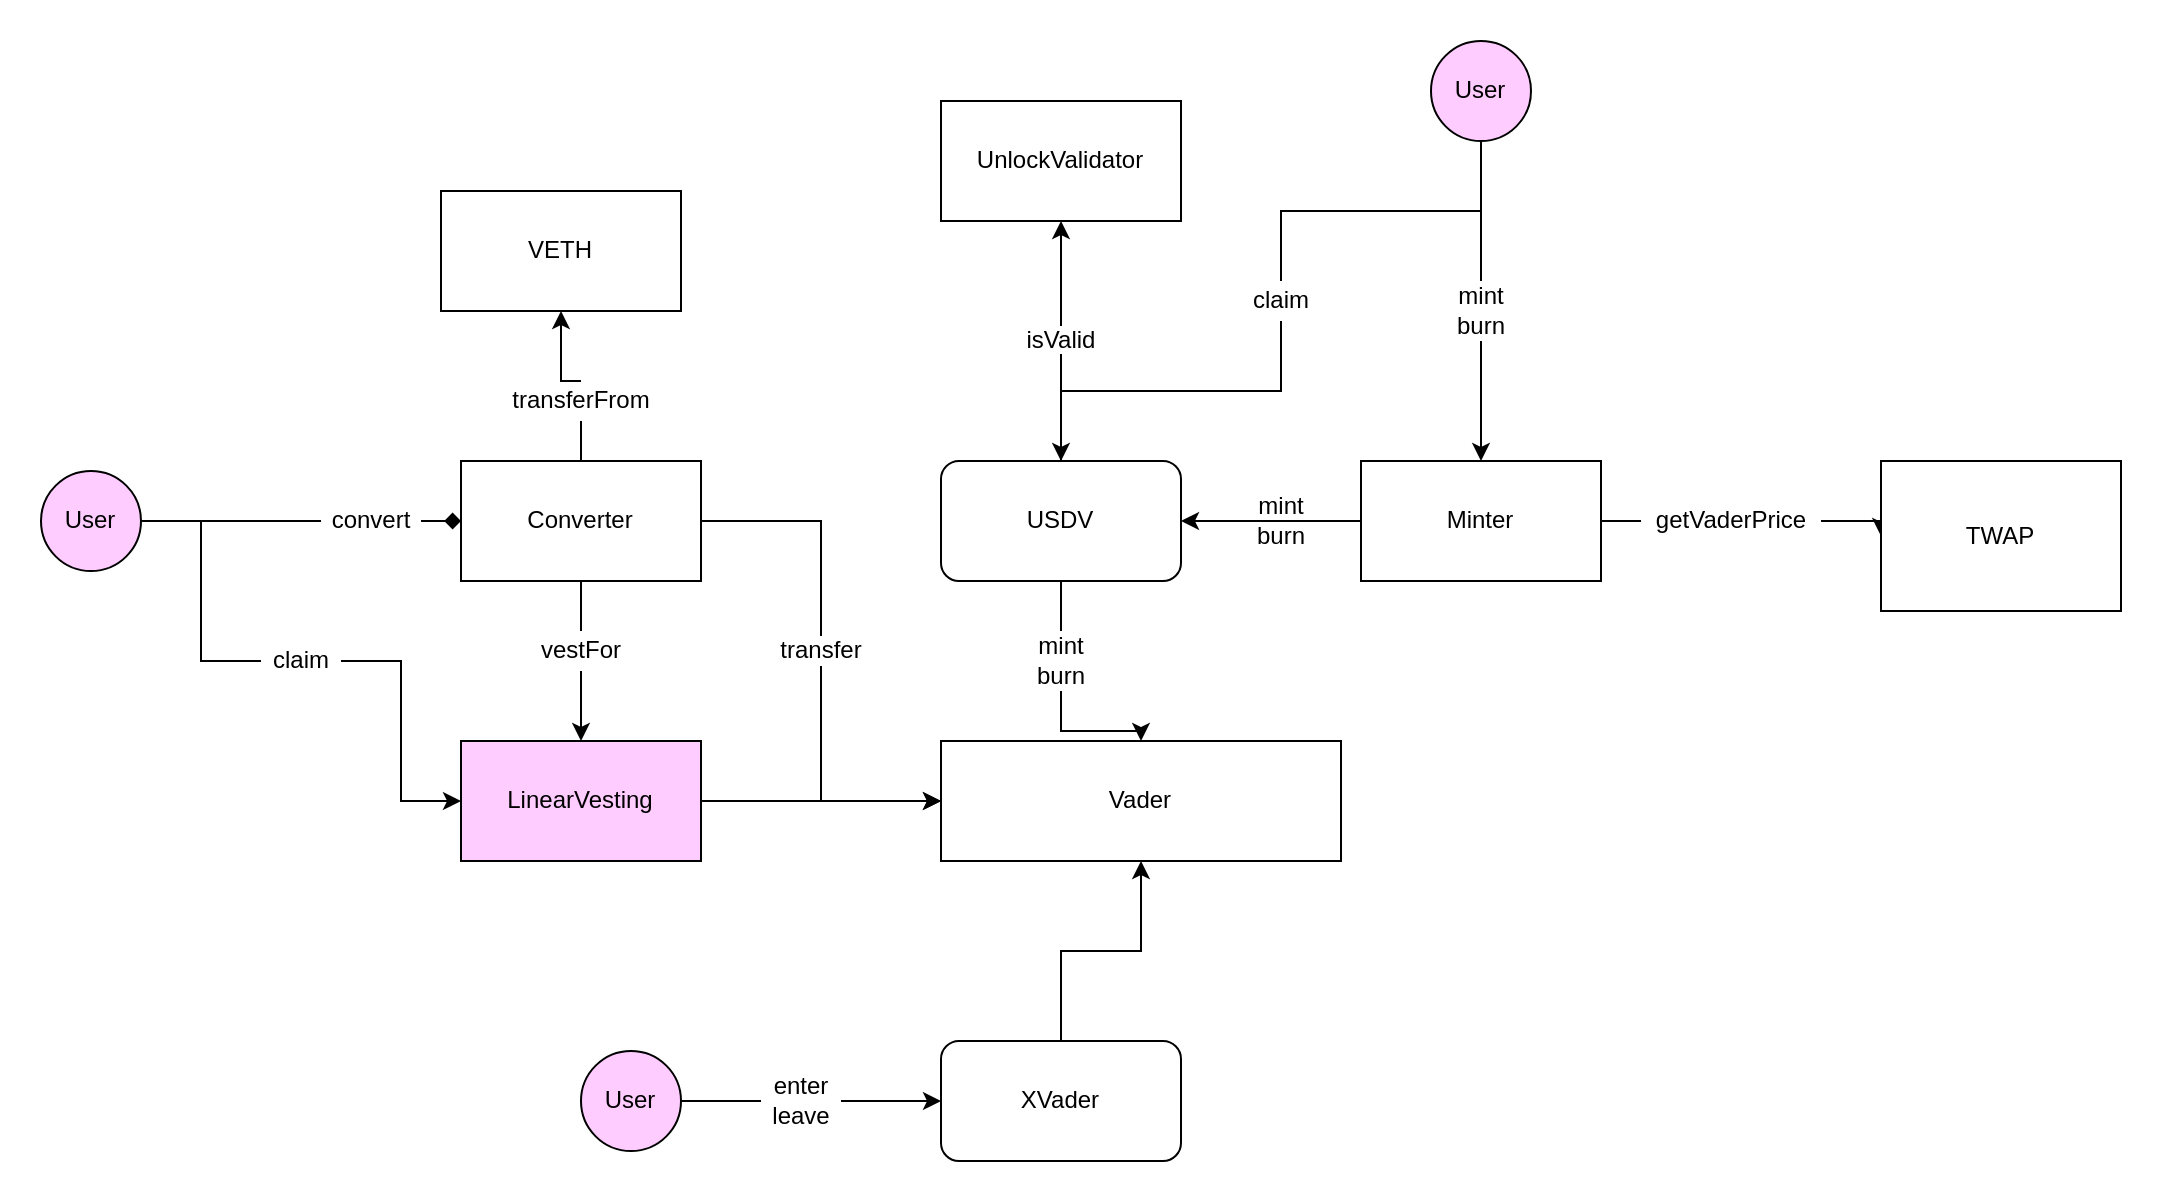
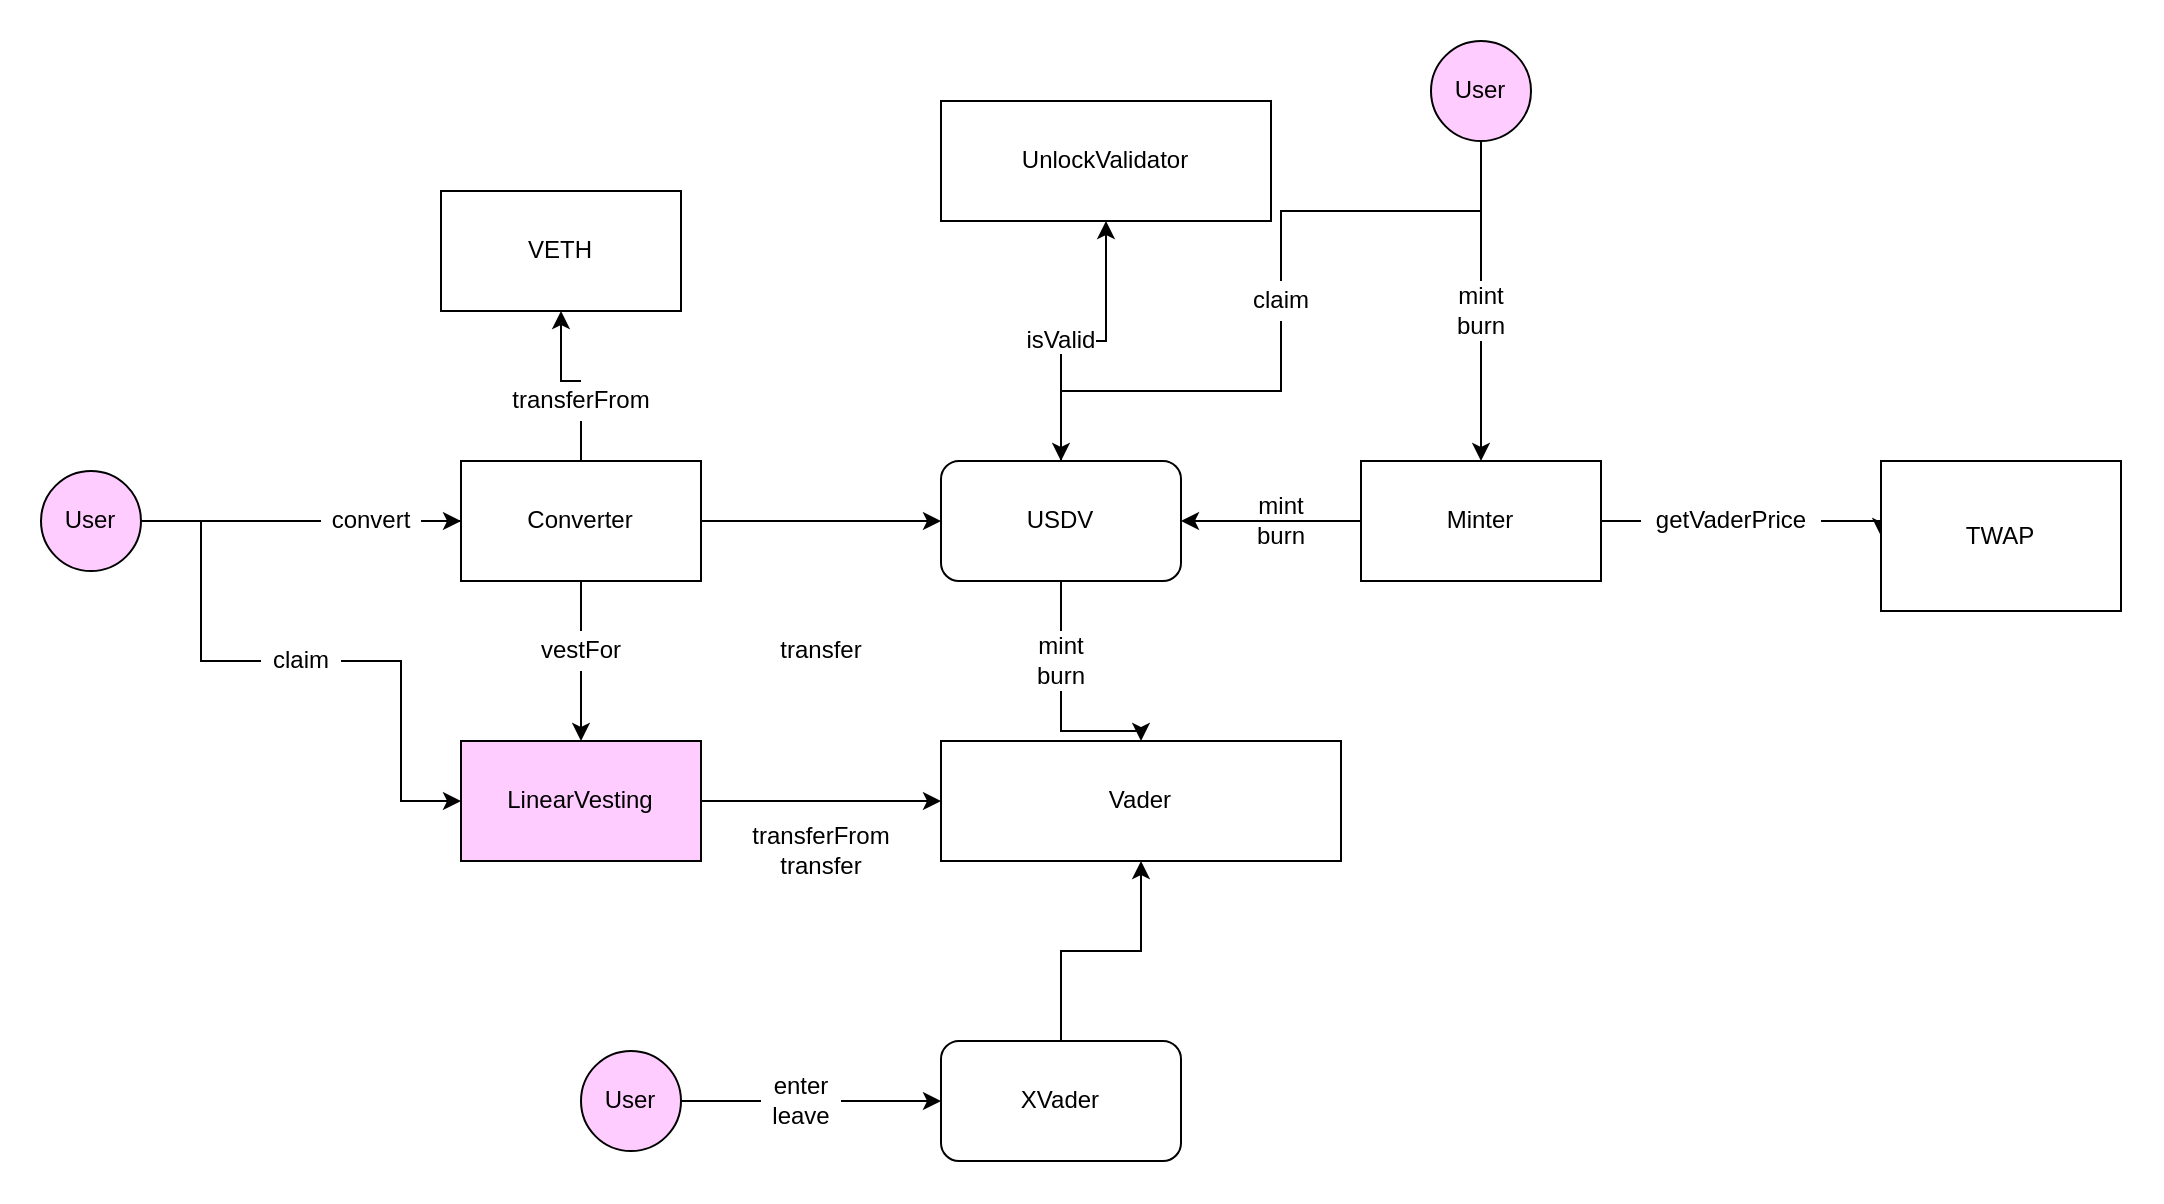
- <mxCell id="19" value="UnlockValidator" style="rounded=0;whiteSpace=wrap;html=1;" vertex="1" parent="1"><mxGeometry x="470" y="50" width="120" height="60" as="geometry" /></mxCell>
+ <mxCell id="19" value="UnlockValidator" style="rounded=0;whiteSpace=wrap;html=1;" vertex="1" parent="1"><mxGeometry x="470" y="50" width="165" height="60" as="geometry" /></mxCell>
- <mxCell id="29" value="" style="edgeStyle=orthogonalEdgeStyle;rounded=0;orthogonalLoop=1;jettySize=auto;html=1;entryX=0;entryY=0.5;entryDx=0;entryDy=0;startArrow=none;endArrow=diamond;" edge="1" parent="1" source="36" target="6"><mxGeometry relative="1" as="geometry" /></mxCell>
+ <mxCell id="29" value="" style="edgeStyle=orthogonalEdgeStyle;rounded=0;orthogonalLoop=1;jettySize=auto;html=1;entryX=0;entryY=0.5;entryDx=0;entryDy=0;startArrow=none;" edge="1" parent="1" source="36" target="6"><mxGeometry relative="1" as="geometry" /></mxCell>
- <mxCell id="5" style="edgeStyle=orthogonalEdgeStyle;rounded=0;orthogonalLoop=1;jettySize=auto;html=1;exitX=1;exitY=0.5;exitDx=0;exitDy=0;entryX=0;entryY=0.5;entryDx=0;entryDy=0;" edge="1" parent="1" source="6" target="7"><mxGeometry relative="1" as="geometry"><mxPoint x="420" y="400" as="targetPoint" /></mxGeometry></mxCell>
+ <mxCell id="5" style="edgeStyle=orthogonalEdgeStyle;rounded=0;orthogonalLoop=1;jettySize=auto;html=1;exitX=1;exitY=0.5;exitDx=0;exitDy=0;" edge="1" parent="1" source="6" target="12"><mxGeometry relative="1" as="geometry"><mxPoint x="420" y="400" as="targetPoint" /></mxGeometry></mxCell>
+ <mxCell id="41" value="transferFrom&lt;br&gt;transfer" style="text;html=1;align=center;verticalAlign=middle;resizable=0;points=[];autosize=1;strokeColor=none;fillColor=none;" vertex="1" parent="1"><mxGeometry x="370" y="410" width="80" height="30" as="geometry" /></mxCell>
